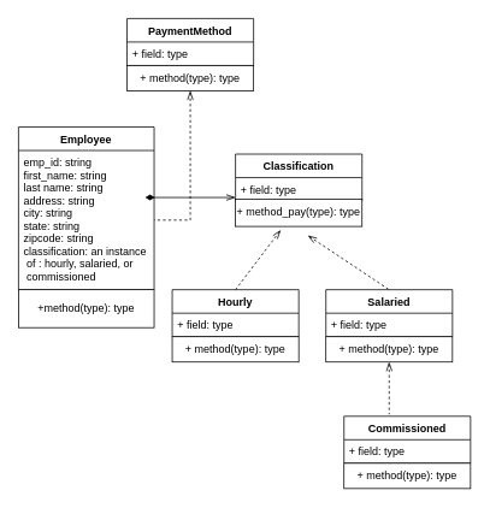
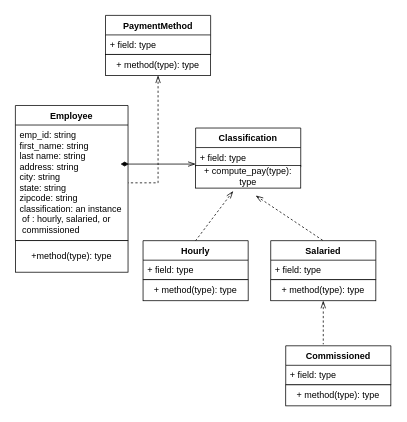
- <mxCell id="11" value="&lt;span style=&quot;text-align: left&quot;&gt;+ method_pay(type): type&lt;/span&gt;" style="rounded=0;whiteSpace=wrap;html=1;" vertex="1" parent="1"><mxGeometry x="260" y="220" width="140" height="30" as="geometry" /></mxCell>
+ <mxCell id="11" value="&lt;span style=&quot;text-align: left&quot;&gt;+ compute_pay(type): type&lt;/span&gt;" style="rounded=0;whiteSpace=wrap;html=1;" vertex="1" parent="1"><mxGeometry x="260" y="220" width="140" height="30" as="geometry" /></mxCell>
